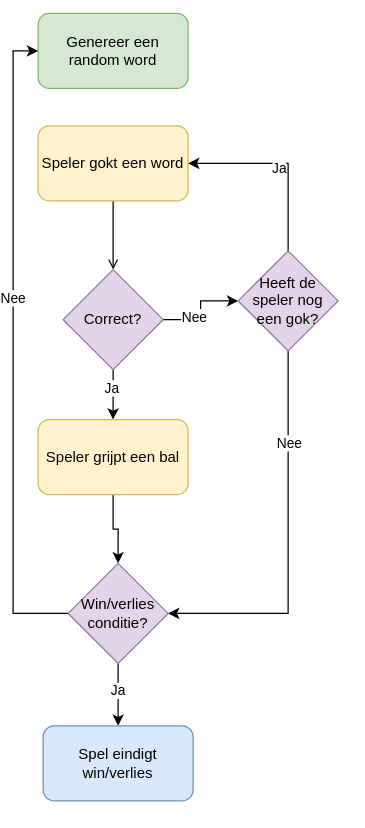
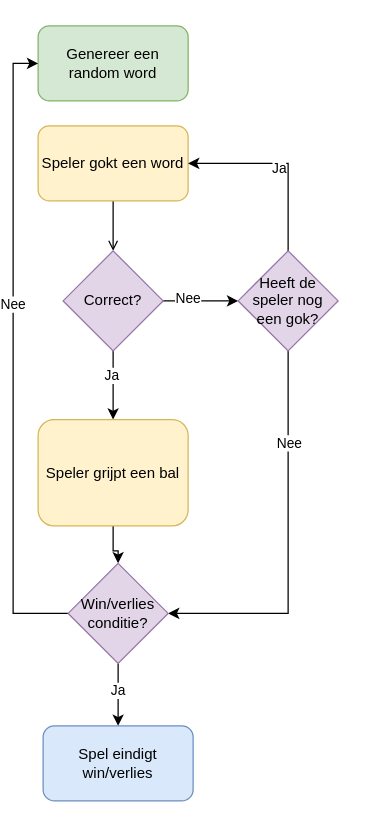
- <mxCell id="2" value="Genereer een random word" style="rounded=1;whiteSpace=wrap;html=1;fillColor=#d5e8d4;strokeColor=#82b366;" vertex="1" parent="1"><mxGeometry x="20" y="10" width="120" height="60" as="geometry" /></mxCell>
+ <mxCell id="2" value="Genereer een random word" style="rounded=1;whiteSpace=wrap;html=1;fillColor=#d5e8d4;strokeColor=#82b366;" vertex="1" parent="1"><mxGeometry x="20" y="20" width="120" height="60" as="geometry" /></mxCell>
- <mxCell id="9" value="Correct?" style="rhombus;whiteSpace=wrap;html=1;fillColor=#e1d5e7;strokeColor=#9673a6;" vertex="1" parent="1"><mxGeometry x="40" y="215" width="80" height="80" as="geometry" /></mxCell>
+ <mxCell id="9" value="Correct?" style="rhombus;whiteSpace=wrap;html=1;fillColor=#e1d5e7;strokeColor=#9673a6;" vertex="1" parent="1"><mxGeometry x="40" y="200" width="80" height="80" as="geometry" /></mxCell>
- <mxCell id="16" value="Speler grijpt een bal" style="rounded=1;whiteSpace=wrap;html=1;fillColor=#fff2cc;strokeColor=#d6b656;" vertex="1" parent="1"><mxGeometry x="20" y="335" width="120" height="60" as="geometry" /></mxCell>
+ <mxCell id="16" value="Speler grijpt een bal" style="rounded=1;whiteSpace=wrap;html=1;fillColor=#fff2cc;strokeColor=#d6b656;" vertex="1" parent="1"><mxGeometry x="20" y="335" width="120" height="85" as="geometry" /></mxCell>
